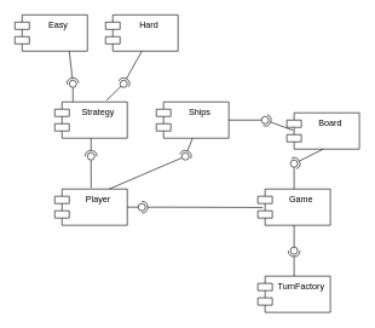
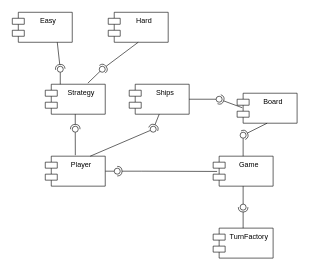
- <mxCell id="21" value="Hard" style="shape=module;align=left;spacingLeft=20;align=center;verticalAlign=top;" vertex="1" parent="1"><mxGeometry x="145" y="20" width="100" height="50" as="geometry" /></mxCell>
+ <mxCell id="21" value="Hard" style="shape=module;align=left;spacingLeft=20;align=center;verticalAlign=top;" vertex="1" parent="1"><mxGeometry x="180" y="20" width="100" height="50" as="geometry" /></mxCell>
